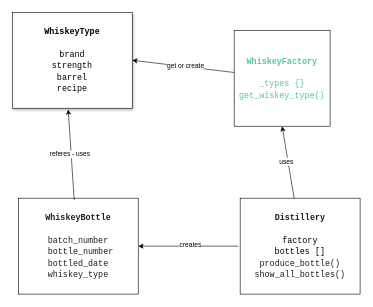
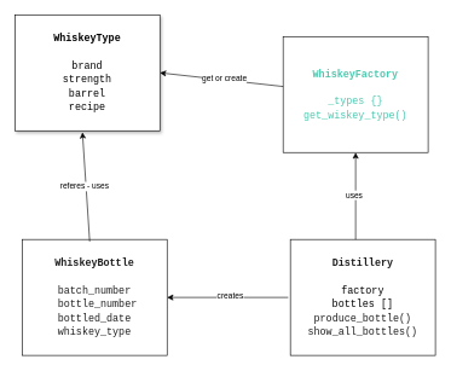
- <mxCell id="3" value="&lt;div style=&quot;font-family: Consolas, &amp;quot;Courier New&amp;quot;, monospace; font-size: 14px; line-height: 19px; white-space: pre;&quot;&gt;&lt;span&gt;&lt;font style=&quot;color: light-dark(rgb(78, 201, 176), rgb(255, 255, 255));&quot;&gt;&lt;b&gt;WhiskeyFactory&lt;/b&gt;&lt;/font&gt;&lt;/span&gt;&lt;/div&gt;&lt;div style=&quot;font-family: Consolas, &amp;quot;Courier New&amp;quot;, monospace; font-size: 14px; line-height: 19px; white-space: pre;&quot;&gt;&lt;span&gt;&lt;font style=&quot;color: light-dark(rgb(78, 201, 176), rgb(255, 255, 255));&quot;&gt;&lt;b&gt;&lt;br&gt;&lt;/b&gt;&lt;/font&gt;&lt;/span&gt;&lt;/div&gt;&lt;div style=&quot;font-family: Consolas, &amp;quot;Courier New&amp;quot;, monospace; font-size: 14px; line-height: 19px; white-space: pre; color: rgb(204, 204, 204);&quot;&gt;&lt;span style=&quot;color: rgb(78, 201, 176);&quot;&gt;&lt;font style=&quot;color: light-dark(rgb(78, 201, 176), rgb(255, 255, 255));&quot;&gt;_types {}&lt;/font&gt;&lt;/span&gt;&lt;/div&gt;&lt;div style=&quot;font-family: Consolas, &amp;quot;Courier New&amp;quot;, monospace; font-size: 14px; line-height: 19px; white-space: pre; color: rgb(204, 204, 204);&quot;&gt;&lt;span style=&quot;color: rgb(78, 201, 176);&quot;&gt;&lt;font style=&quot;color: light-dark(rgb(78, 201, 176), rgb(255, 255, 255));&quot;&gt;get_wiskey_type()&lt;/font&gt;&lt;/span&gt;&lt;/div&gt;" style="rounded=0;whiteSpace=wrap;html=1;" parent="1" vertex="1"><mxGeometry x="390" y="50" width="160" height="160" as="geometry" /></mxCell>
+ <mxCell id="3" value="&lt;div style=&quot;font-family: Consolas, &amp;quot;Courier New&amp;quot;, monospace; font-size: 14px; line-height: 19px; white-space: pre;&quot;&gt;&lt;span&gt;&lt;font style=&quot;color: light-dark(rgb(78, 201, 176), rgb(255, 255, 255));&quot;&gt;&lt;b&gt;WhiskeyFactory&lt;/b&gt;&lt;/font&gt;&lt;/span&gt;&lt;/div&gt;&lt;div style=&quot;font-family: Consolas, &amp;quot;Courier New&amp;quot;, monospace; font-size: 14px; line-height: 19px; white-space: pre;&quot;&gt;&lt;span&gt;&lt;font style=&quot;color: light-dark(rgb(78, 201, 176), rgb(255, 255, 255));&quot;&gt;&lt;b&gt;&lt;br&gt;&lt;/b&gt;&lt;/font&gt;&lt;/span&gt;&lt;/div&gt;&lt;div style=&quot;font-family: Consolas, &amp;quot;Courier New&amp;quot;, monospace; font-size: 14px; line-height: 19px; white-space: pre; color: rgb(204, 204, 204);&quot;&gt;&lt;span style=&quot;color: rgb(78, 201, 176);&quot;&gt;&lt;font style=&quot;color: light-dark(rgb(78, 201, 176), rgb(255, 255, 255));&quot;&gt;_types {}&lt;/font&gt;&lt;/span&gt;&lt;/div&gt;&lt;div style=&quot;font-family: Consolas, &amp;quot;Courier New&amp;quot;, monospace; font-size: 14px; line-height: 19px; white-space: pre; color: rgb(204, 204, 204);&quot;&gt;&lt;span style=&quot;color: rgb(78, 201, 176);&quot;&gt;&lt;font style=&quot;color: light-dark(rgb(78, 201, 176), rgb(255, 255, 255));&quot;&gt;get_wiskey_type()&lt;/font&gt;&lt;/span&gt;&lt;/div&gt;" style="rounded=0;whiteSpace=wrap;html=1;" parent="1" vertex="1"><mxGeometry x="390" y="50" width="200" height="160" as="geometry" /></mxCell>
